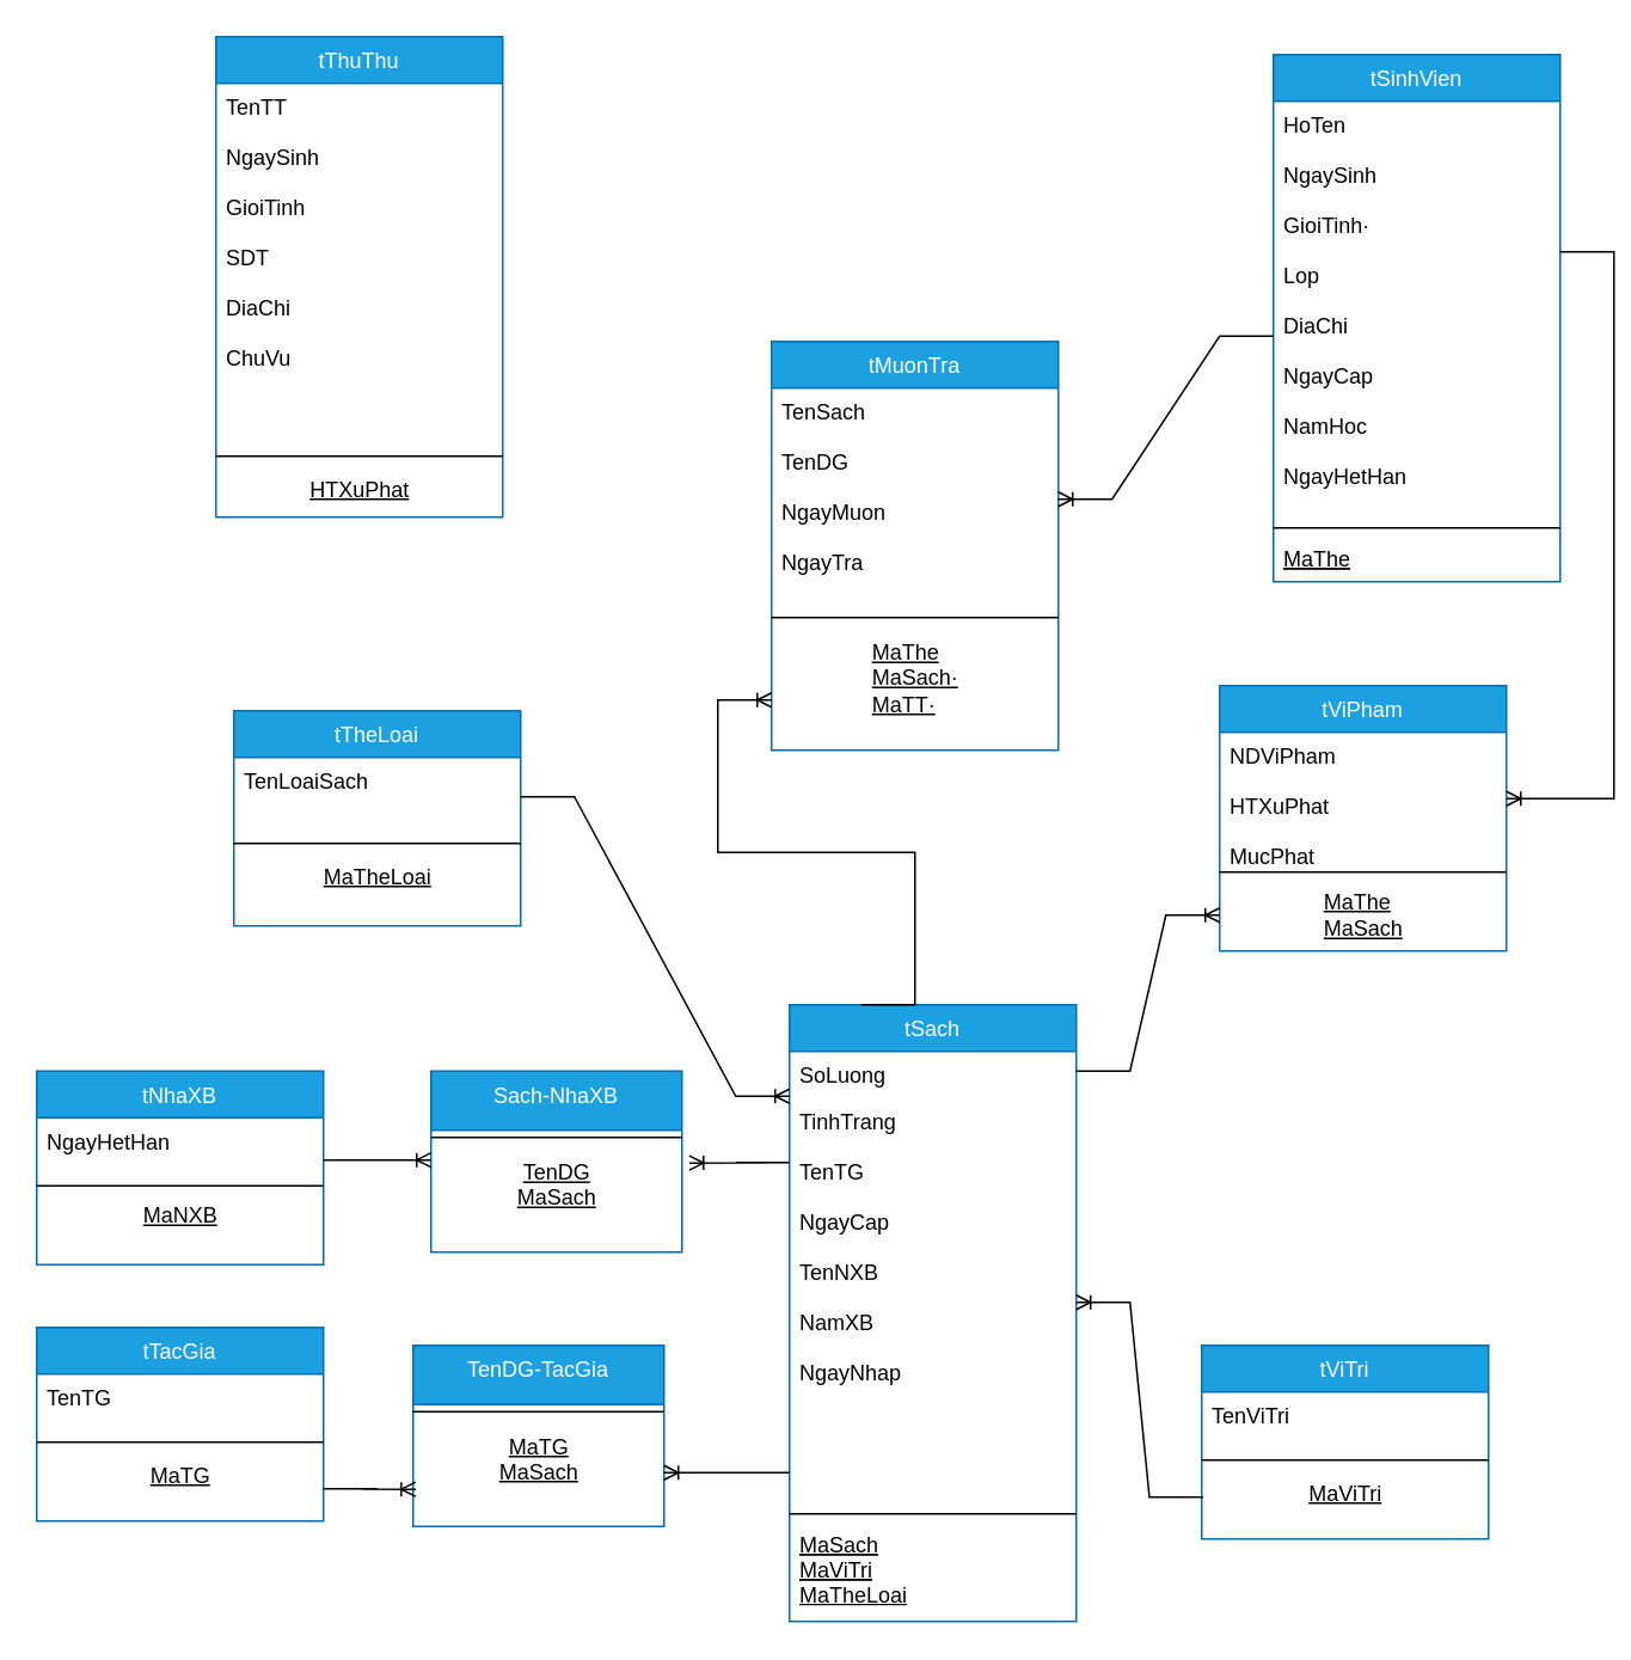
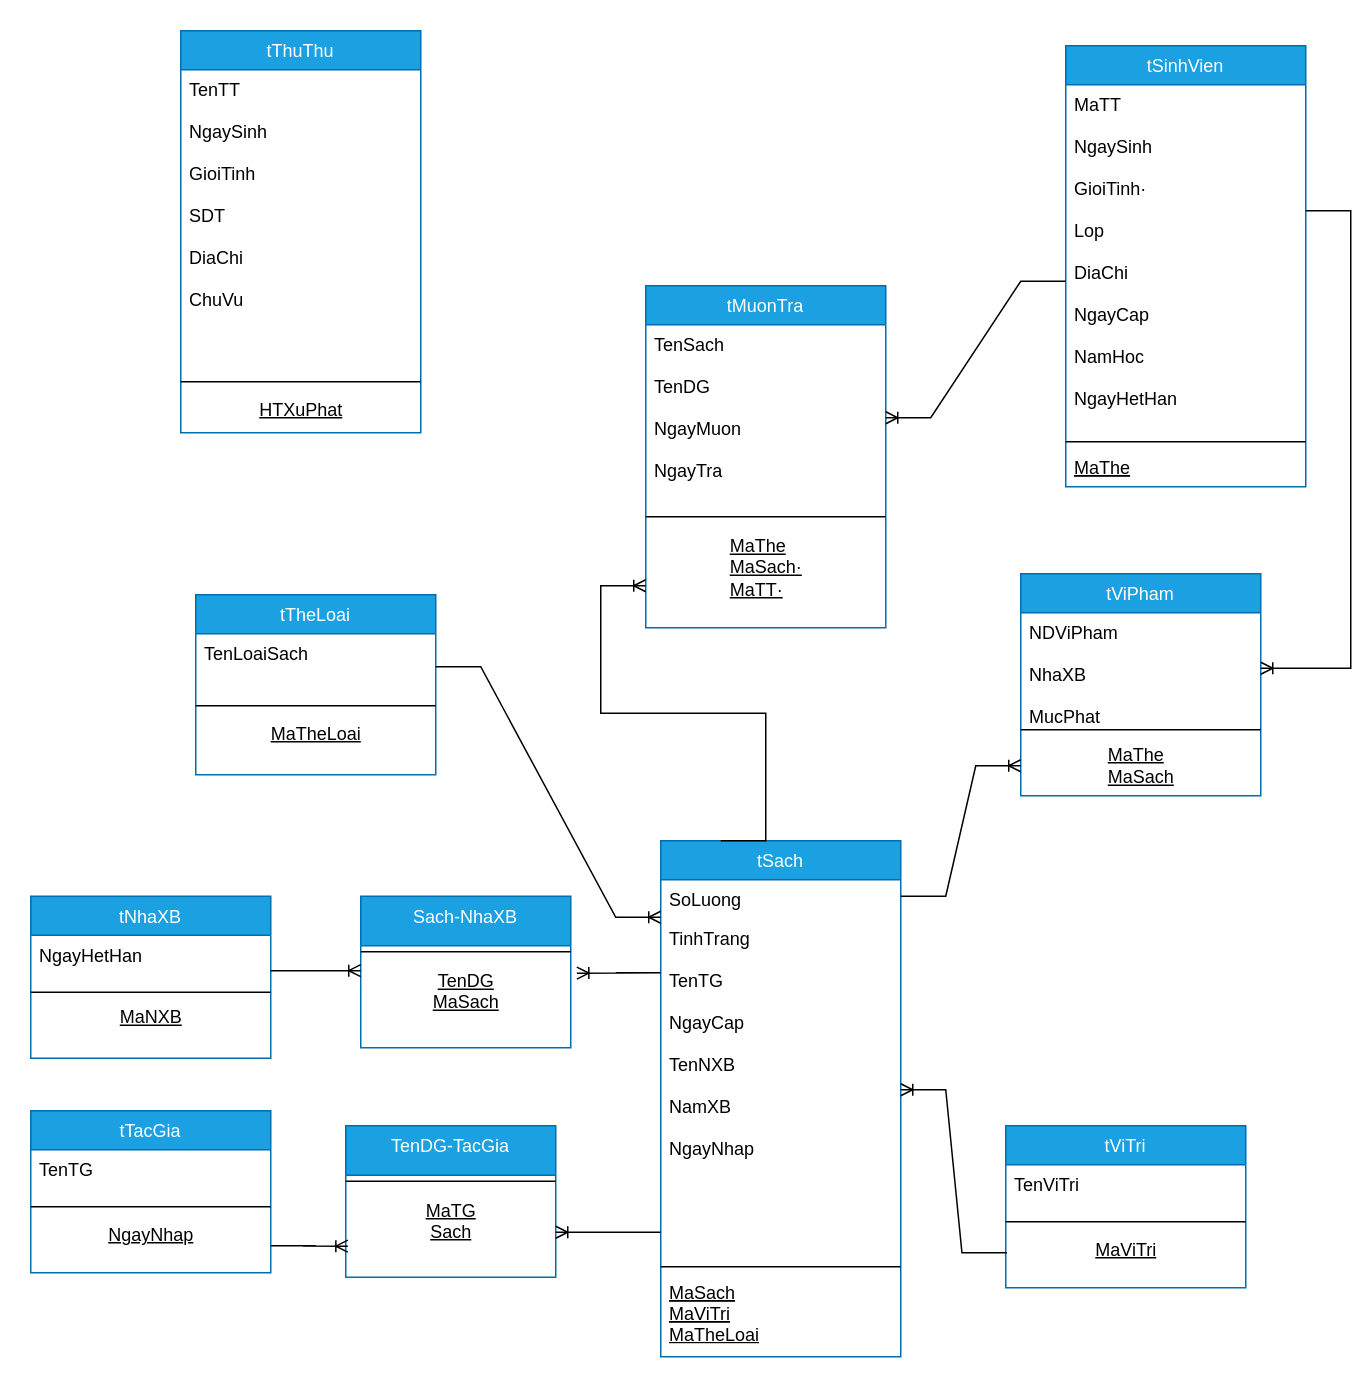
- <mxCell id="3" value="HoTen" style="text;align=left;verticalAlign=top;spacingLeft=4;spacingRight=4;overflow=hidden;rotatable=0;points=[[0,0.5],[1,0.5]];portConstraint=eastwest;rounded=0;shadow=0;html=0;" parent="2" vertex="1"><mxGeometry y="26" width="160" height="28" as="geometry" /></mxCell>
+ <mxCell id="3" value="MaTT" style="text;align=left;verticalAlign=top;spacingLeft=4;spacingRight=4;overflow=hidden;rotatable=0;points=[[0,0.5],[1,0.5]];portConstraint=eastwest;rounded=0;shadow=0;html=0;" parent="2" vertex="1"><mxGeometry y="26" width="160" height="28" as="geometry" /></mxCell>
- <mxCell id="13" value="NDViPham&#10;&#10;HTXuPhat&#10;&#10;MucPhat&#10;" style="text;align=left;verticalAlign=top;spacingLeft=4;spacingRight=4;overflow=hidden;rotatable=0;points=[[0,0.5],[1,0.5]];portConstraint=eastwest;" parent="12" vertex="1"><mxGeometry y="26" width="160" height="74" as="geometry" /></mxCell>
+ <mxCell id="13" value="NDViPham&#10;&#10;NhaXB&#10;&#10;MucPhat&#10;" style="text;align=left;verticalAlign=top;spacingLeft=4;spacingRight=4;overflow=hidden;rotatable=0;points=[[0,0.5],[1,0.5]];portConstraint=eastwest;" parent="12" vertex="1"><mxGeometry y="26" width="160" height="74" as="geometry" /></mxCell>
- <mxCell id="45" value="&lt;span style=&quot;text-align: left; text-decoration-line: underline;&quot;&gt;MaTG&lt;br&gt;MaSach&lt;br&gt;&lt;/span&gt;&lt;span style=&quot;text-align: left; text-decoration-line: underline;&quot;&gt;&lt;br&gt;&lt;/span&gt;" style="text;html=1;align=center;verticalAlign=middle;resizable=0;points=[];autosize=1;strokeColor=none;fillColor=none;" parent="43" vertex="1"><mxGeometry y="41" width="140" height="60" as="geometry" /></mxCell>
+ <mxCell id="45" value="&lt;span style=&quot;text-align: left; text-decoration-line: underline;&quot;&gt;MaTG&lt;br&gt;Sach&lt;br&gt;&lt;/span&gt;&lt;span style=&quot;text-align: left; text-decoration-line: underline;&quot;&gt;&lt;br&gt;&lt;/span&gt;" style="text;html=1;align=center;verticalAlign=middle;resizable=0;points=[];autosize=1;strokeColor=none;fillColor=none;" parent="43" vertex="1"><mxGeometry y="41" width="140" height="60" as="geometry" /></mxCell>
- <mxCell id="35" value="&lt;span style=&quot;text-align: left; text-decoration-line: underline;&quot;&gt;MaTG&lt;br&gt;&lt;/span&gt;" style="text;html=1;align=center;verticalAlign=middle;resizable=0;points=[];autosize=1;strokeColor=none;fillColor=none;" parent="32" vertex="1"><mxGeometry y="68" width="160" height="30" as="geometry" /></mxCell>
+ <mxCell id="35" value="&lt;span style=&quot;text-align: left; text-decoration-line: underline;&quot;&gt;NgayNhap&lt;br&gt;&lt;/span&gt;" style="text;html=1;align=center;verticalAlign=middle;resizable=0;points=[];autosize=1;strokeColor=none;fillColor=none;" parent="32" vertex="1"><mxGeometry y="68" width="160" height="30" as="geometry" /></mxCell>
